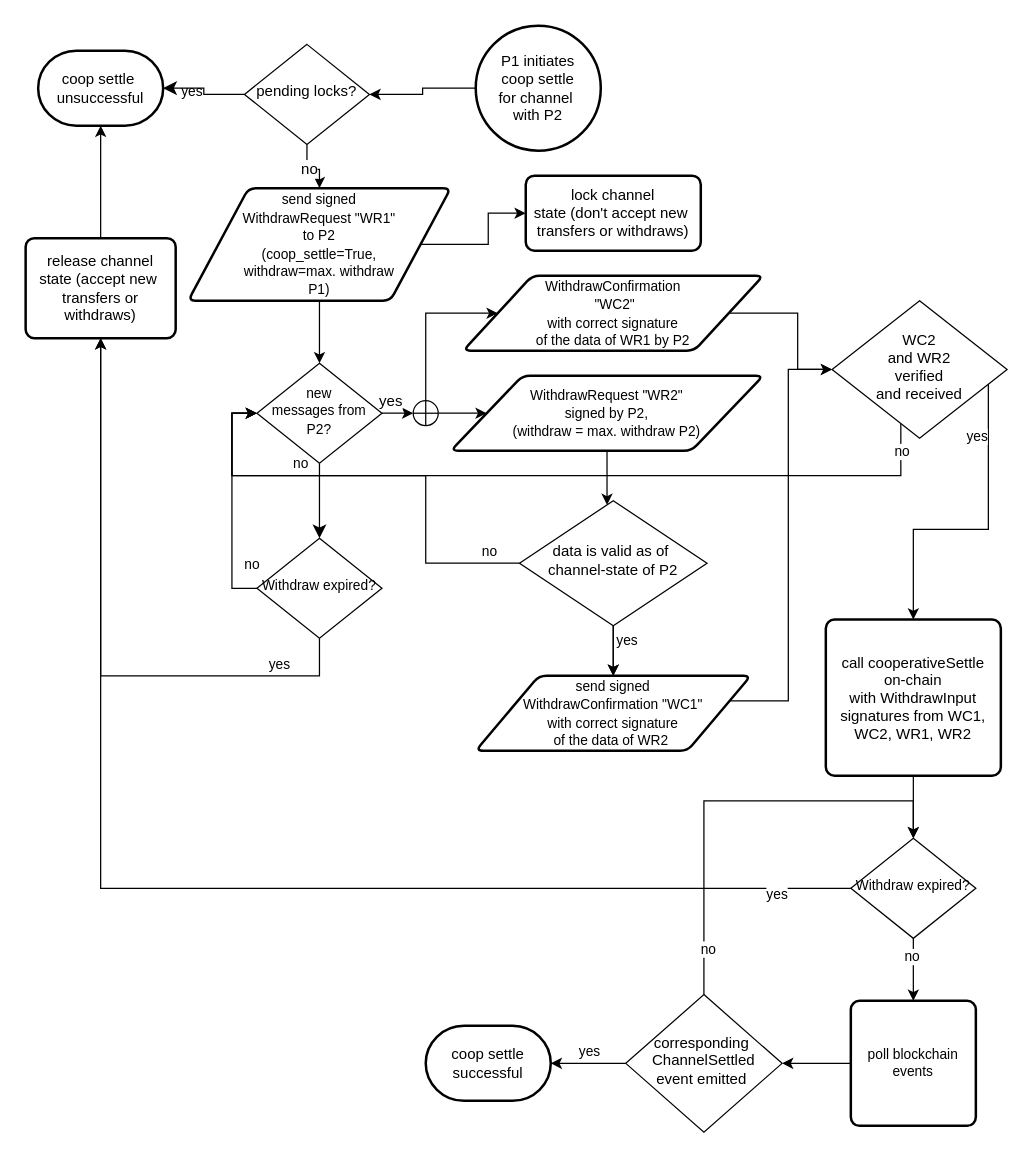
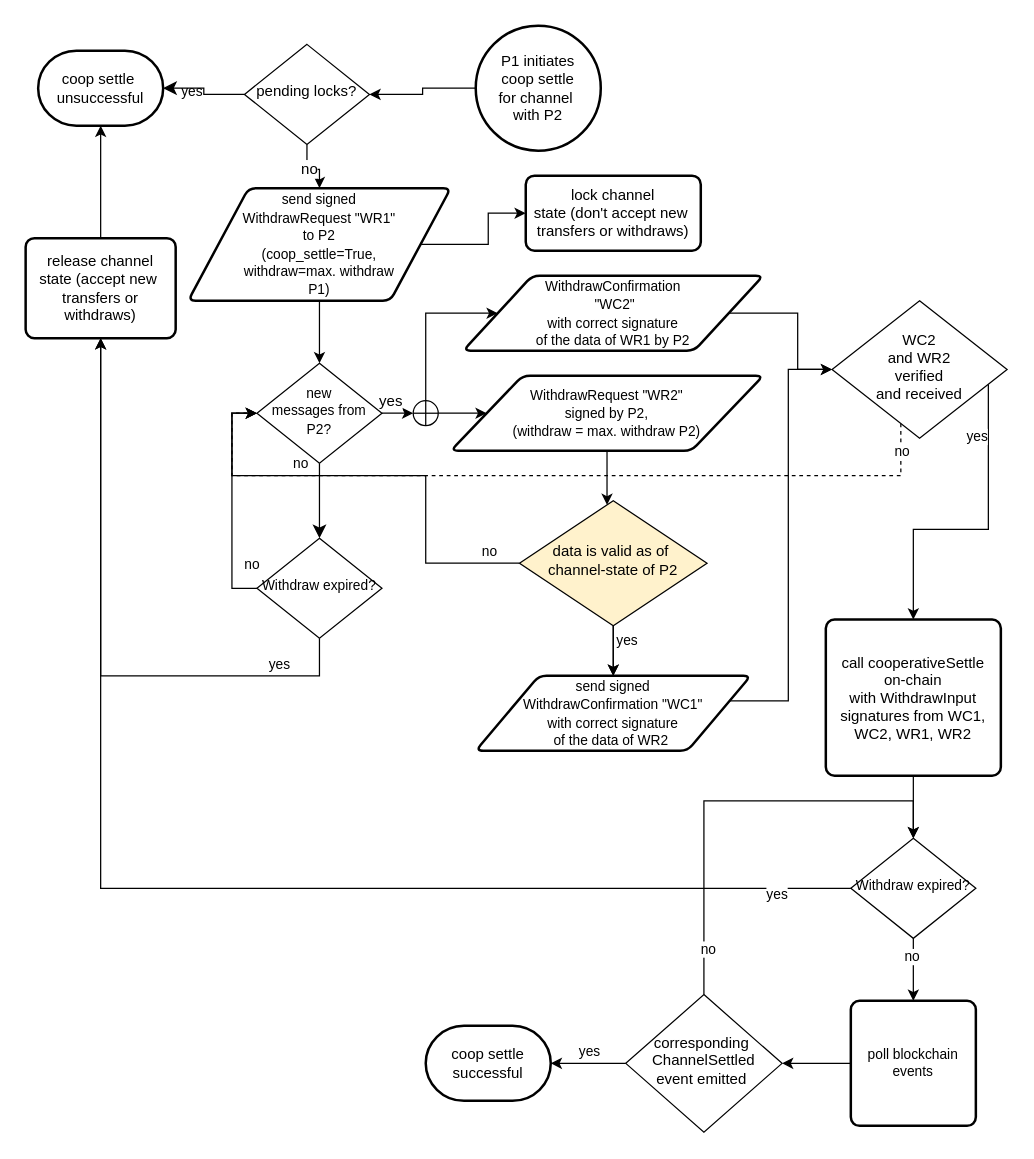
- <mxCell id="33" style="edgeStyle=orthogonalEdgeStyle;rounded=0;orthogonalLoop=1;jettySize=auto;html=1;entryX=0;entryY=0.5;entryDx=0;entryDy=0;" edge="1" parent="1" source="37" target="9"><mxGeometry relative="1" as="geometry"><Array as="points"><mxPoint x="720" y="380" /><mxPoint x="185" y="380" /><mxPoint x="185" y="330" /></Array></mxGeometry></mxCell>
+ <mxCell id="33" style="edgeStyle=orthogonalEdgeStyle;rounded=0;orthogonalLoop=1;jettySize=auto;html=1;entryX=0;entryY=0.5;entryDx=0;entryDy=0;dashed=1;" edge="1" parent="1" source="37" target="9"><mxGeometry relative="1" as="geometry"><Array as="points"><mxPoint x="720" y="380" /><mxPoint x="185" y="380" /><mxPoint x="185" y="330" /></Array></mxGeometry></mxCell>
- <mxCell id="29" value="&lt;font style=&quot;font-size: 12px&quot;&gt;data is valid as of&amp;nbsp;&lt;br&gt;channel-state of P2&lt;/font&gt;" style="rhombus;whiteSpace=wrap;html=1;shadow=0;fontFamily=Helvetica;fontSize=12;align=center;strokeWidth=1;spacing=6;spacingTop=-4;" vertex="1" parent="1"><mxGeometry x="415" y="400" width="150" height="100" as="geometry" /></mxCell>
+ <mxCell id="29" value="&lt;font style=&quot;font-size: 12px&quot;&gt;data is valid as of&amp;nbsp;&lt;br&gt;channel-state of P2&lt;/font&gt;" style="rhombus;whiteSpace=wrap;html=1;shadow=0;fontFamily=Helvetica;fontSize=12;align=center;strokeWidth=1;spacing=6;spacingTop=-4;fillColor=#fff2cc;" vertex="1" parent="1"><mxGeometry x="415" y="400" width="150" height="100" as="geometry" /></mxCell>
